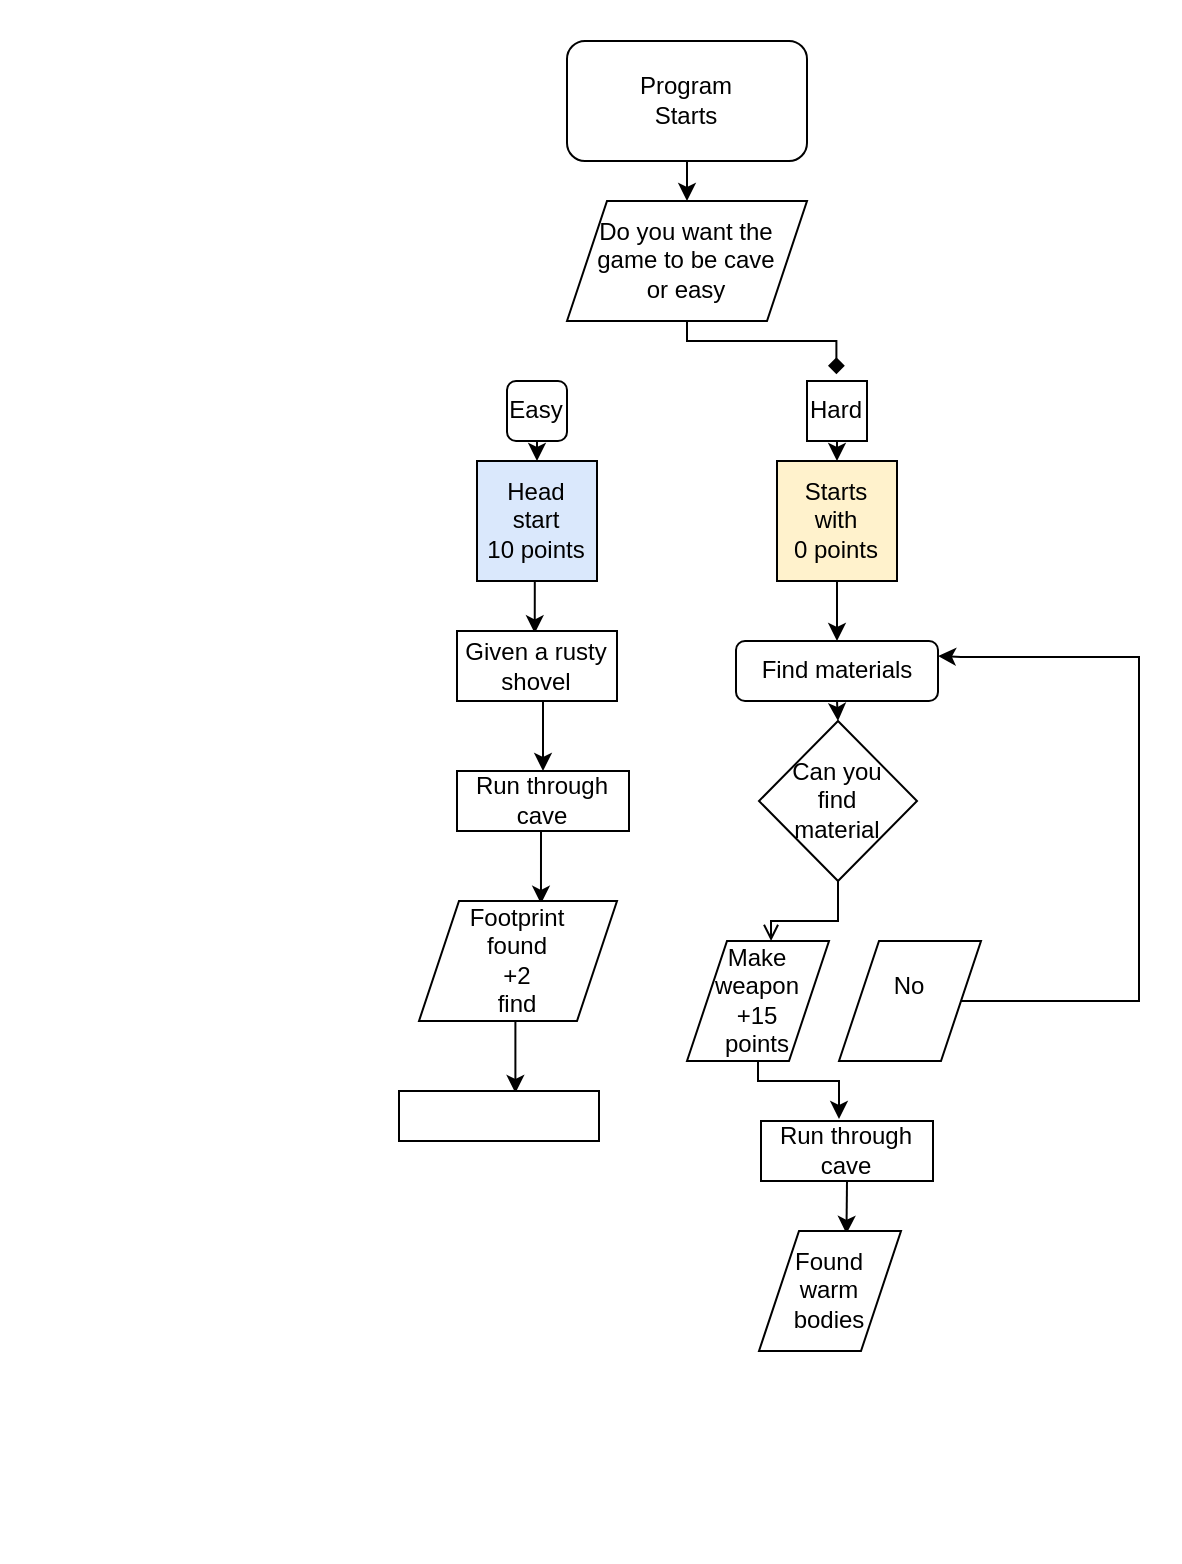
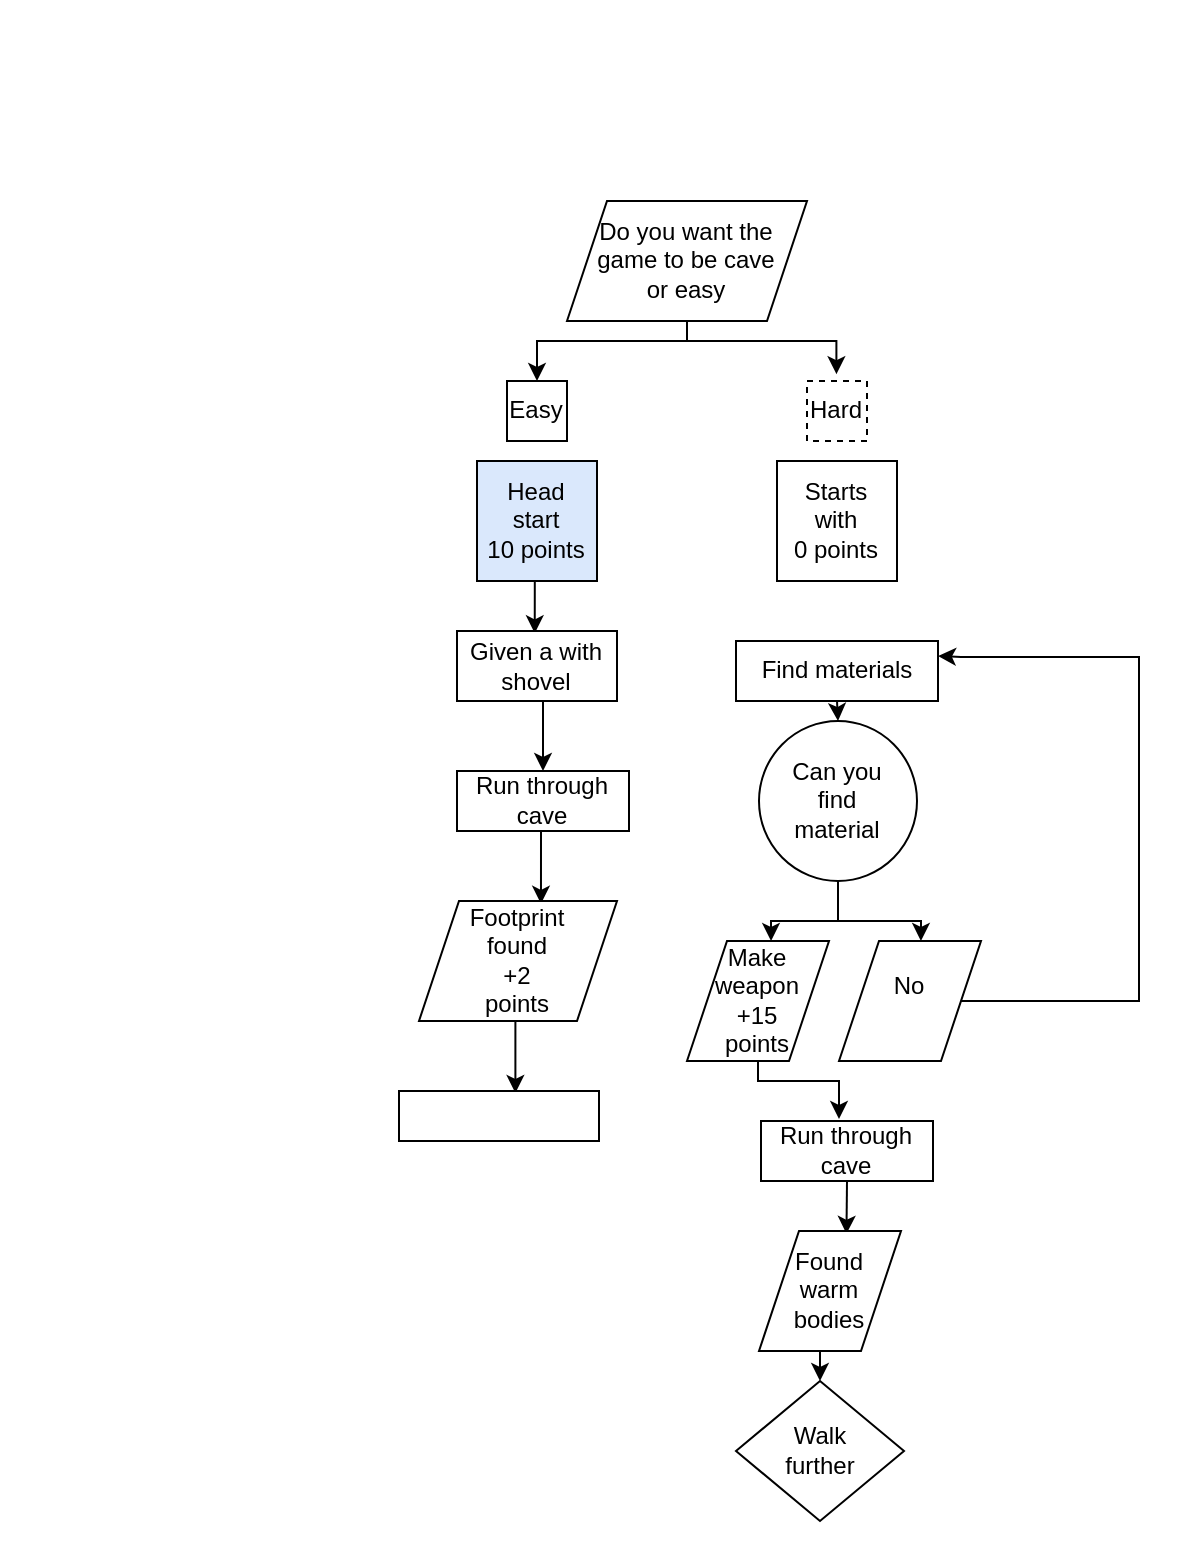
- <mxCell id="3" value="&lt;div&gt;Program&lt;/div&gt;Starts" style="rounded=1;whiteSpace=wrap;html=1;" parent="1" vertex="1"><mxGeometry x="283" y="20" width="120" height="60" as="geometry" /></mxCell>
- <mxCell id="2" style="edgeStyle=orthogonalEdgeStyle;rounded=0;orthogonalLoop=1;jettySize=auto;html=1;exitX=0.5;exitY=1;exitDx=0;exitDy=0;entryX=0.5;entryY=0;entryDx=0;entryDy=0;" parent="1" source="3" target="6" edge="1"><mxGeometry relative="1" as="geometry" /></mxCell>
+ <mxCell id="5" style="edgeStyle=orthogonalEdgeStyle;rounded=0;orthogonalLoop=1;jettySize=auto;html=1;exitX=0.5;exitY=1;exitDx=0;exitDy=0;entryX=0.5;entryY=0;entryDx=0;entryDy=0;" parent="1" source="6" target="8" edge="1"><mxGeometry relative="1" as="geometry"><Array as="points"><mxPoint x="343" y="170" /><mxPoint x="268" y="170" /></Array></mxGeometry></mxCell>
- <mxCell id="4" style="edgeStyle=orthogonalEdgeStyle;rounded=0;orthogonalLoop=1;jettySize=auto;html=1;exitX=0.5;exitY=1;exitDx=0;exitDy=0;entryX=0.49;entryY=-0.114;entryDx=0;entryDy=0;entryPerimeter=0;endArrow=diamond;" parent="1" source="6" target="10" edge="1"><mxGeometry relative="1" as="geometry"><Array as="points"><mxPoint x="343" y="170" /><mxPoint x="418" y="170" /></Array></mxGeometry></mxCell>
+ <mxCell id="4" style="edgeStyle=orthogonalEdgeStyle;rounded=0;orthogonalLoop=1;jettySize=auto;html=1;exitX=0.5;exitY=1;exitDx=0;exitDy=0;entryX=0.49;entryY=-0.114;entryDx=0;entryDy=0;entryPerimeter=0;" parent="1" source="6" target="10" edge="1"><mxGeometry relative="1" as="geometry"><Array as="points"><mxPoint x="343" y="170" /><mxPoint x="418" y="170" /></Array></mxGeometry></mxCell>
- <mxCell id="8" value="Easy" style="whiteSpace=wrap;html=1;aspect=fixed;rounded=1;" parent="1" vertex="1"><mxGeometry x="253" y="190" width="30" height="30" as="geometry" /></mxCell>
+ <mxCell id="8" value="Easy" style="whiteSpace=wrap;html=1;aspect=fixed;" parent="1" vertex="1"><mxGeometry x="253" y="190" width="30" height="30" as="geometry" /></mxCell>
- <mxCell id="10" value="Hard" style="whiteSpace=wrap;html=1;aspect=fixed;" parent="1" vertex="1"><mxGeometry x="403" y="190" width="30" height="30" as="geometry" /></mxCell>
+ <mxCell id="10" value="Hard" style="whiteSpace=wrap;html=1;aspect=fixed;dashed=1;" parent="1" vertex="1"><mxGeometry x="403" y="190" width="30" height="30" as="geometry" /></mxCell>
- <mxCell id="7" style="edgeStyle=orthogonalEdgeStyle;rounded=0;orthogonalLoop=1;jettySize=auto;html=1;exitX=0.5;exitY=1;exitDx=0;exitDy=0;entryX=0.5;entryY=0;entryDx=0;entryDy=0;" parent="1" source="8" target="12" edge="1"><mxGeometry relative="1" as="geometry" /></mxCell>
- <mxCell id="9" style="edgeStyle=orthogonalEdgeStyle;rounded=0;orthogonalLoop=1;jettySize=auto;html=1;exitX=0.5;exitY=1;exitDx=0;exitDy=0;entryX=0.5;entryY=0;entryDx=0;entryDy=0;" parent="1" source="10" target="14" edge="1"><mxGeometry relative="1" as="geometry" /></mxCell>
- <mxCell id="14" value="&lt;div&gt;Starts &lt;br&gt;&lt;/div&gt;&lt;div&gt;with&lt;/div&gt;&lt;div&gt;0 points&lt;br&gt; &lt;/div&gt;" style="whiteSpace=wrap;html=1;aspect=fixed;fillColor=#fff2cc;" parent="1" vertex="1"><mxGeometry x="388" y="230" width="60" height="60" as="geometry" /></mxCell>
+ <mxCell id="14" value="&lt;div&gt;Starts &lt;br&gt;&lt;/div&gt;&lt;div&gt;with&lt;/div&gt;&lt;div&gt;0 points&lt;br&gt; &lt;/div&gt;" style="whiteSpace=wrap;html=1;aspect=fixed;" parent="1" vertex="1"><mxGeometry x="388" y="230" width="60" height="60" as="geometry" /></mxCell>
- <mxCell id="13" style="edgeStyle=orthogonalEdgeStyle;rounded=0;orthogonalLoop=1;jettySize=auto;html=1;entryX=0.5;entryY=0;entryDx=0;entryDy=0;" parent="1" source="14" target="16" edge="1"><mxGeometry relative="1" as="geometry" /></mxCell>
- <mxCell id="18" value="Given a rusty shovel" style="rounded=0;whiteSpace=wrap;html=1;" parent="1" vertex="1"><mxGeometry x="228" y="315" width="80" height="35" as="geometry" /></mxCell>
+ <mxCell id="18" value="Given a with shovel" style="rounded=0;whiteSpace=wrap;html=1;" parent="1" vertex="1"><mxGeometry x="228" y="315" width="80" height="35" as="geometry" /></mxCell>
- <mxCell id="16" value="Find materials" style="whiteSpace=wrap;html=1;rounded=1;" parent="1" vertex="1"><mxGeometry x="367.5" y="320" width="101" height="30" as="geometry" /></mxCell>
+ <mxCell id="16" value="Find materials" style="rounded=0;whiteSpace=wrap;html=1;" parent="1" vertex="1"><mxGeometry x="367.5" y="320" width="101" height="30" as="geometry" /></mxCell>
- <mxCell id="23" value="&lt;div&gt;Can you&lt;/div&gt;&lt;div&gt;find &lt;br&gt;&lt;/div&gt;&lt;div&gt;material&lt;br&gt;&lt;/div&gt;" style="rhombus;whiteSpace=wrap;html=1;" parent="1" vertex="1"><mxGeometry x="379" y="360" width="79" height="80" as="geometry" /></mxCell>
+ <mxCell id="23" value="&lt;div&gt;Can you&lt;/div&gt;&lt;div&gt;find &lt;br&gt;&lt;/div&gt;&lt;div&gt;material&lt;br&gt;&lt;/div&gt;" style="ellipse;whiteSpace=wrap;html=1;" parent="1" vertex="1"><mxGeometry x="379" y="360" width="79" height="80" as="geometry" /></mxCell>
+ <mxCell id="22" style="edgeStyle=orthogonalEdgeStyle;rounded=0;orthogonalLoop=1;jettySize=auto;html=1;exitX=0.5;exitY=1;exitDx=0;exitDy=0;entryX=0.577;entryY=0;entryDx=0;entryDy=0;entryPerimeter=0;" parent="1" source="23" target="27" edge="1"><mxGeometry relative="1" as="geometry"><Array as="points"><mxPoint x="419" y="460" /><mxPoint x="460" y="460" /></Array></mxGeometry></mxCell>
- <mxCell id="21" style="edgeStyle=orthogonalEdgeStyle;rounded=0;orthogonalLoop=1;jettySize=auto;html=1;entryX=0.592;entryY=0;entryDx=0;entryDy=0;entryPerimeter=0;endArrow=open;" parent="1" source="23" target="25" edge="1"><mxGeometry relative="1" as="geometry" /></mxCell>
+ <mxCell id="21" style="edgeStyle=orthogonalEdgeStyle;rounded=0;orthogonalLoop=1;jettySize=auto;html=1;entryX=0.592;entryY=0;entryDx=0;entryDy=0;entryPerimeter=0;" parent="1" source="23" target="25" edge="1"><mxGeometry relative="1" as="geometry" /></mxCell>
- <mxCell id="29" value="&lt;div&gt;Footprint&lt;/div&gt;&lt;div&gt;found&lt;/div&gt;&lt;div&gt;+2 &lt;br&gt;&lt;/div&gt;&lt;div&gt;find&lt;br&gt;&lt;/div&gt;" style="shape=parallelogram;perimeter=parallelogramPerimeter;whiteSpace=wrap;html=1;fixedSize=1;" parent="1" vertex="1"><mxGeometry x="209" y="450" width="99" height="60" as="geometry" /></mxCell>
+ <mxCell id="29" value="&lt;div&gt;Footprint&lt;/div&gt;&lt;div&gt;found&lt;/div&gt;&lt;div&gt;+2 &lt;br&gt;&lt;/div&gt;&lt;div&gt;points&lt;br&gt;&lt;/div&gt;" style="shape=parallelogram;perimeter=parallelogramPerimeter;whiteSpace=wrap;html=1;fixedSize=1;" parent="1" vertex="1"><mxGeometry x="209" y="450" width="99" height="60" as="geometry" /></mxCell>
+ <mxCell id="32" style="edgeStyle=orthogonalEdgeStyle;rounded=0;orthogonalLoop=1;jettySize=auto;html=1;exitX=0.5;exitY=1;exitDx=0;exitDy=0;entryX=0.5;entryY=0;entryDx=0;entryDy=0;" parent="1" source="33" target="35" edge="1"><mxGeometry relative="1" as="geometry" /></mxCell>
+ <mxCell id="35" value="&lt;div&gt;Walk &lt;br&gt;&lt;/div&gt;&lt;div&gt;further&lt;br&gt;&lt;/div&gt;" style="rhombus;whiteSpace=wrap;html=1;" parent="1" vertex="1"><mxGeometry x="367.5" y="690" width="84" height="70" as="geometry" /></mxCell>
